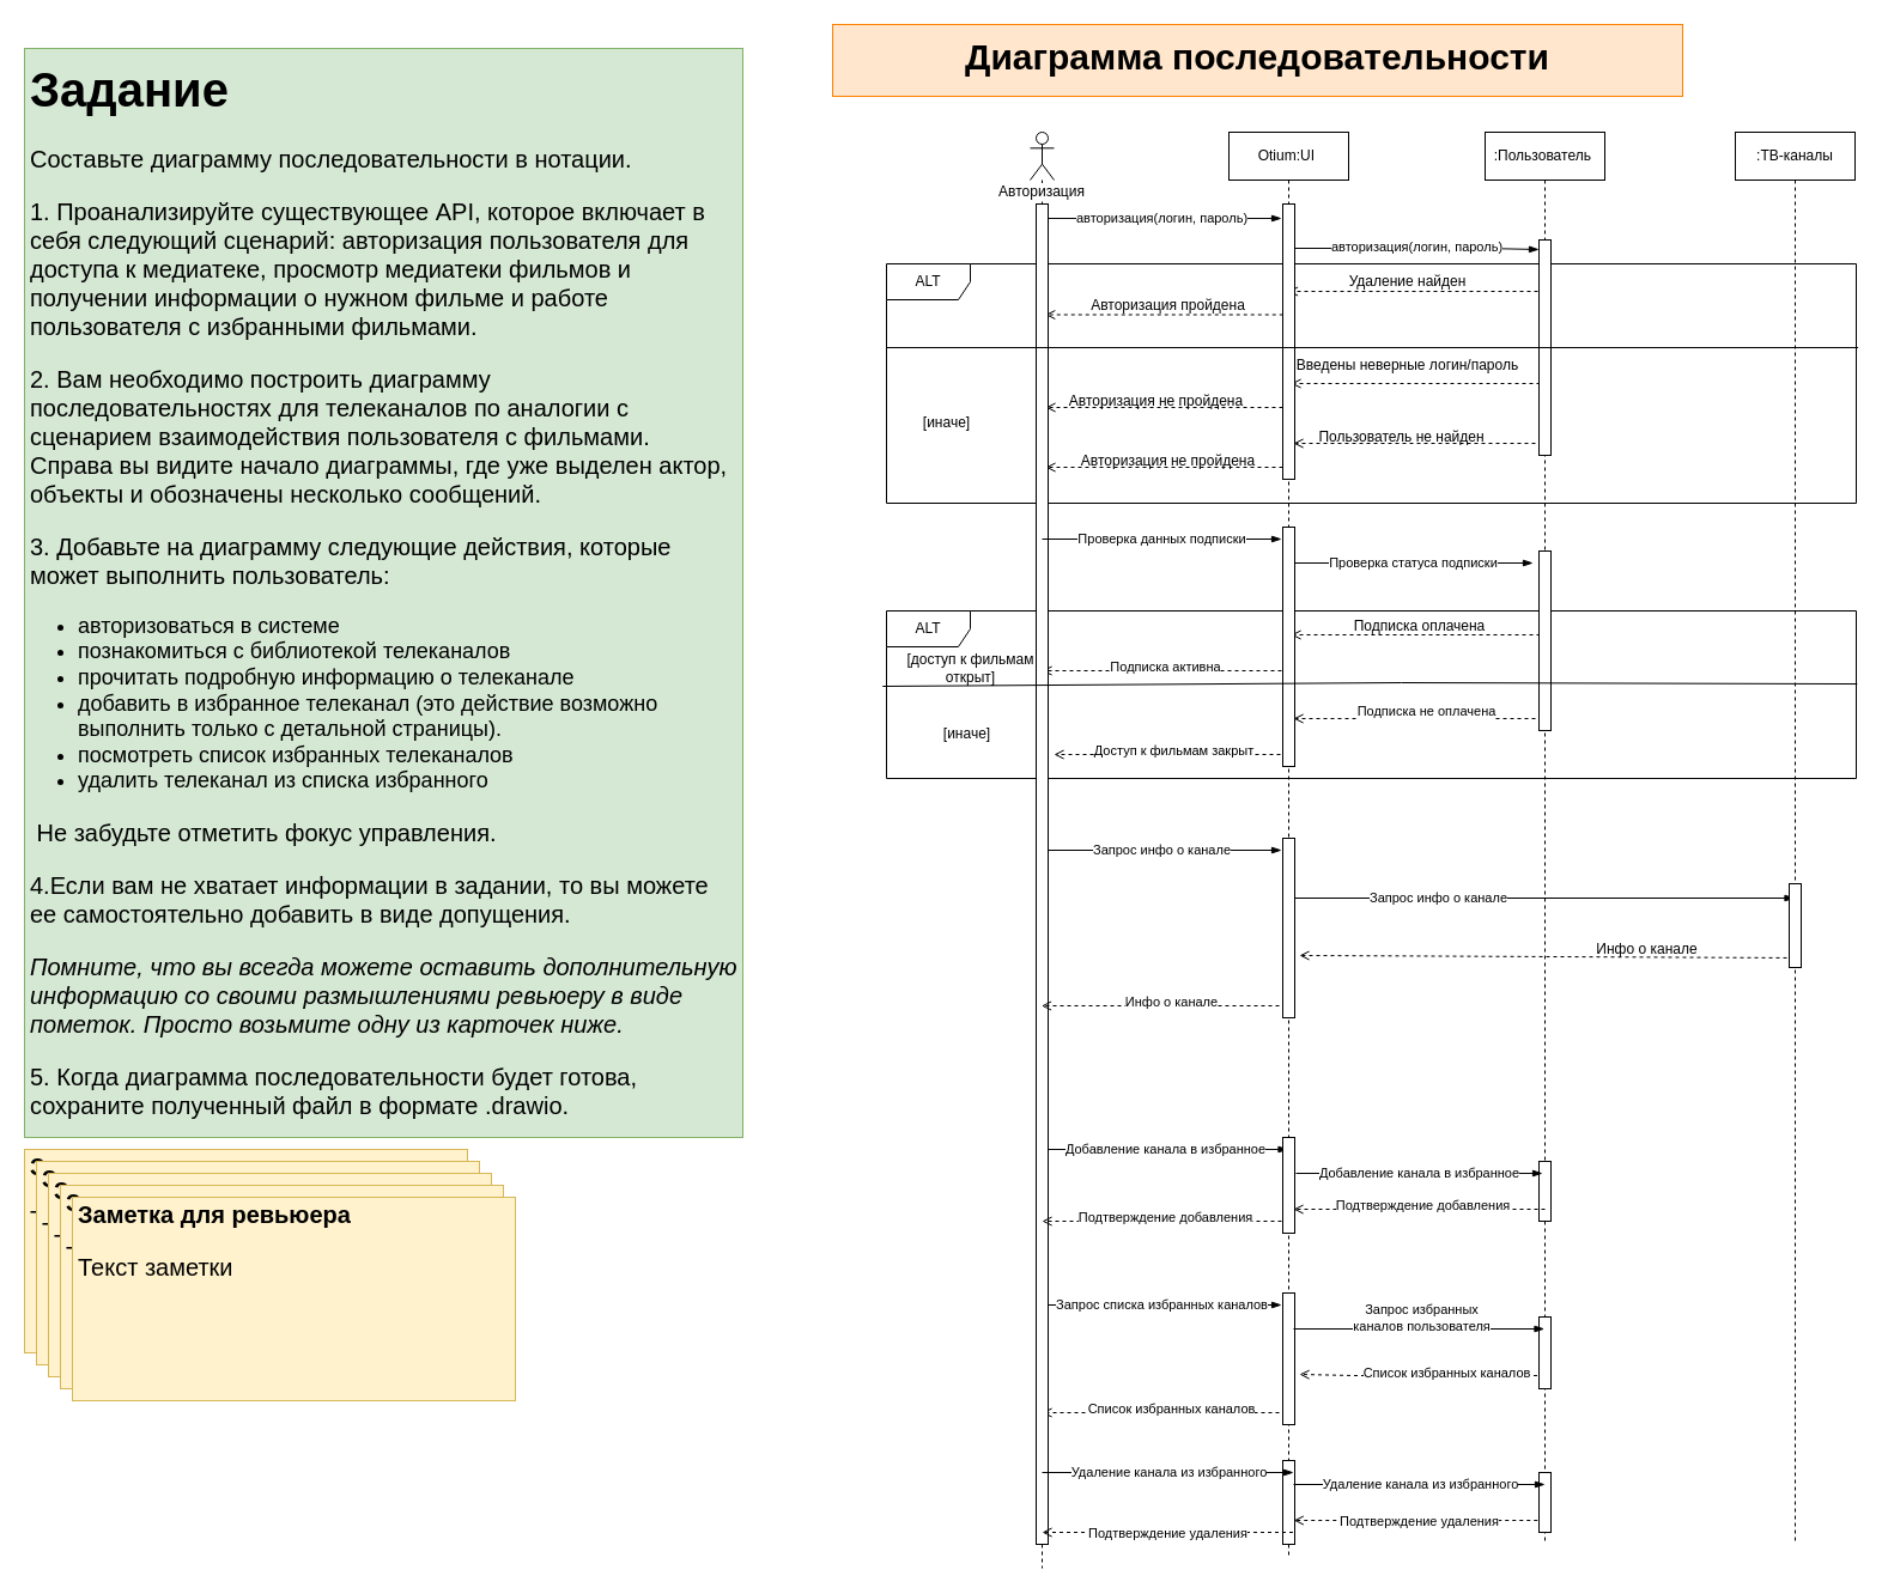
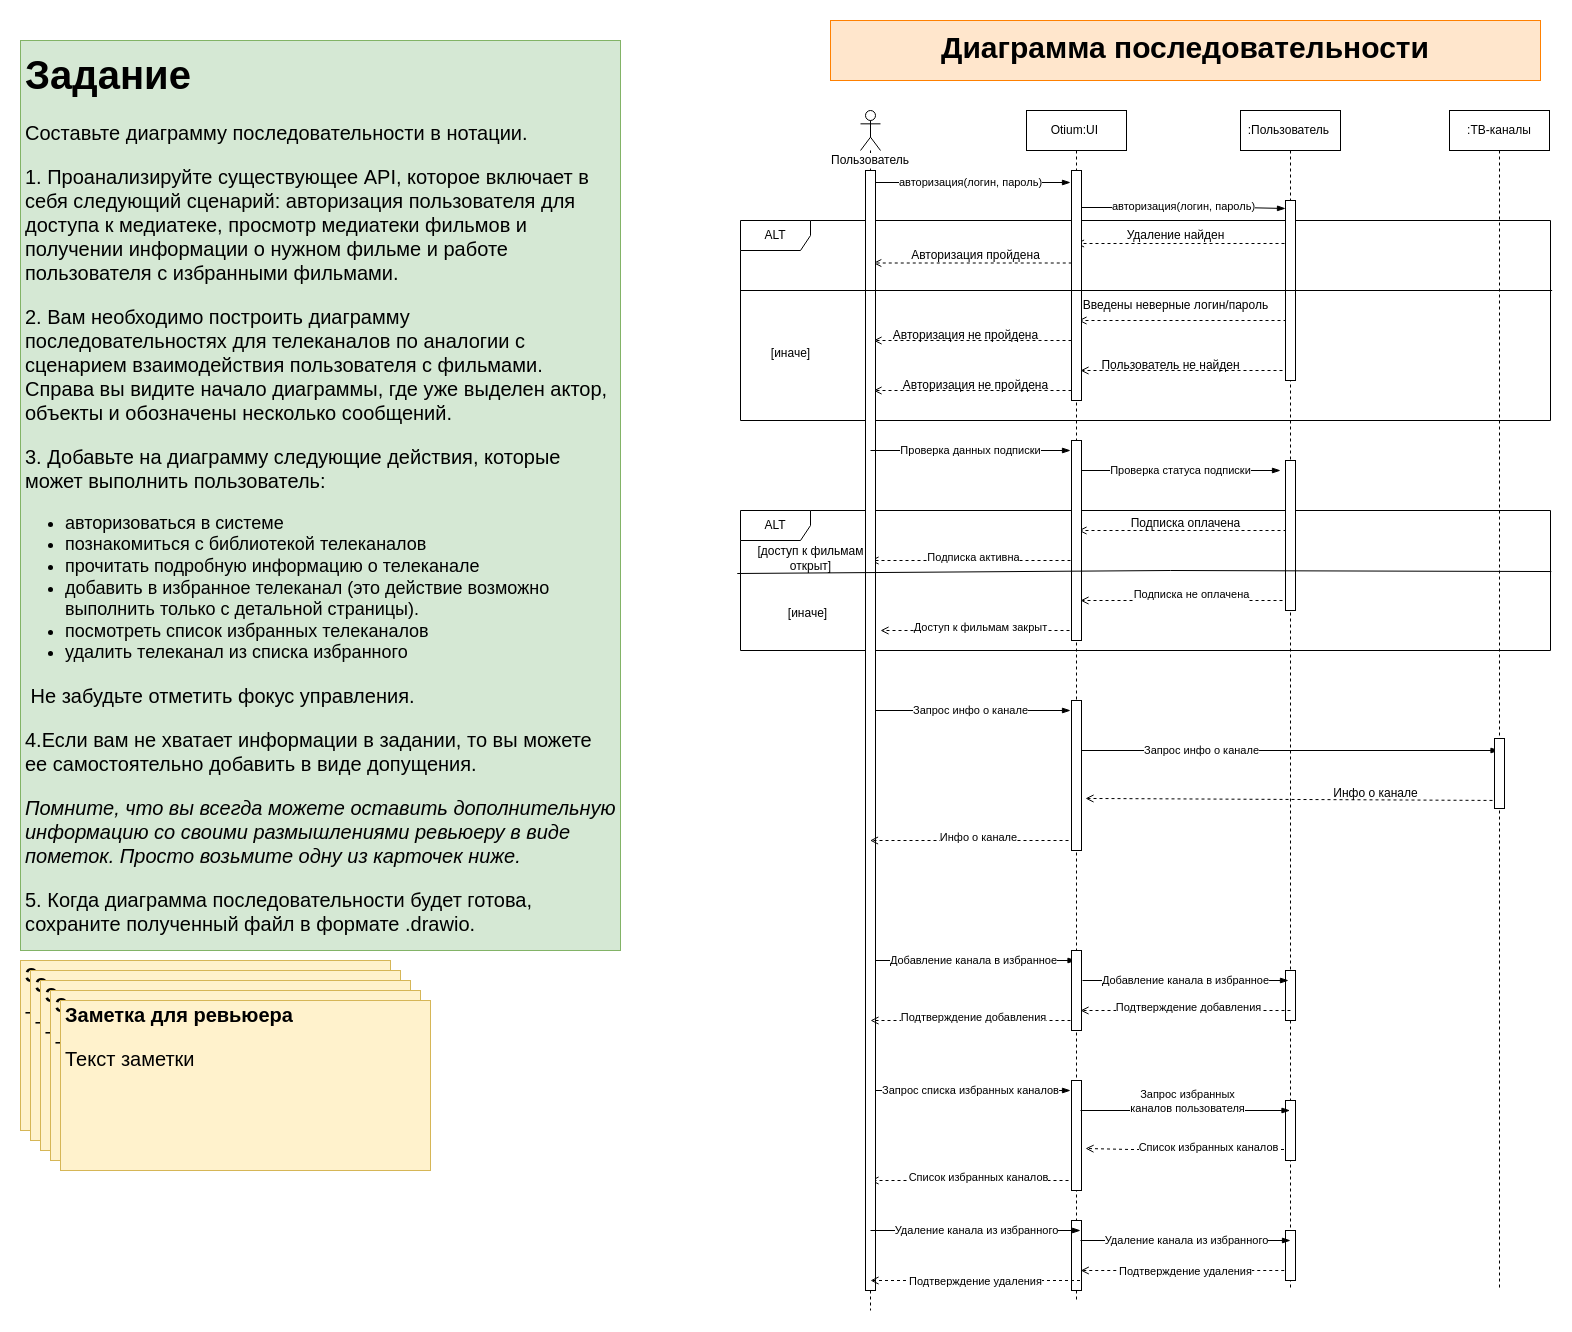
- <mxCell id="24" value="&lt;h1 style=&quot;font-size: 30px;&quot;&gt;&lt;span style=&quot;font-size: 30px;&quot;&gt;Диаграмма&amp;nbsp;последовательности&lt;/span&gt;&lt;/h1&gt;" style="text;html=1;strokeColor=#FF8000;fillColor=#FFE6CC;spacing=5;spacingTop=-20;whiteSpace=wrap;overflow=hidden;rounded=0;fontSize=30;align=center;" parent="1" vertex="1"><mxGeometry x="695" y="20" width="710" height="60" as="geometry" /></mxCell>
+ <mxCell id="24" value="&lt;h1 style=&quot;font-size: 30px;&quot;&gt;&lt;span style=&quot;font-size: 30px;&quot;&gt;Диаграмма&amp;nbsp;последовательности&lt;/span&gt;&lt;/h1&gt;" style="text;html=1;strokeColor=#FF8000;fillColor=#FFE6CC;spacing=5;spacingTop=-20;whiteSpace=wrap;overflow=hidden;rounded=0;fontSize=30;align=center;" parent="1" vertex="1"><mxGeometry x="830" y="20" width="710" height="60" as="geometry" /></mxCell>
- <mxCell id="61" value="&lt;span style=&quot;background-color: rgb(255, 255, 255);&quot;&gt;Авторизация&lt;/span&gt;" style="shape=umlLifeline;participant=umlActor;perimeter=lifelinePerimeter;whiteSpace=wrap;html=1;container=1;collapsible=0;recursiveResize=0;verticalAlign=top;spacingTop=36;outlineConnect=0;" parent="1" vertex="1"><mxGeometry x="860" y="110" width="20" height="1200" as="geometry" /></mxCell>
+ <mxCell id="61" value="&lt;span style=&quot;background-color: rgb(255, 255, 255);&quot;&gt;Пользователь&lt;/span&gt;" style="shape=umlLifeline;participant=umlActor;perimeter=lifelinePerimeter;whiteSpace=wrap;html=1;container=1;collapsible=0;recursiveResize=0;verticalAlign=top;spacingTop=36;outlineConnect=0;" parent="1" vertex="1"><mxGeometry x="860" y="110" width="20" height="1200" as="geometry" /></mxCell>
